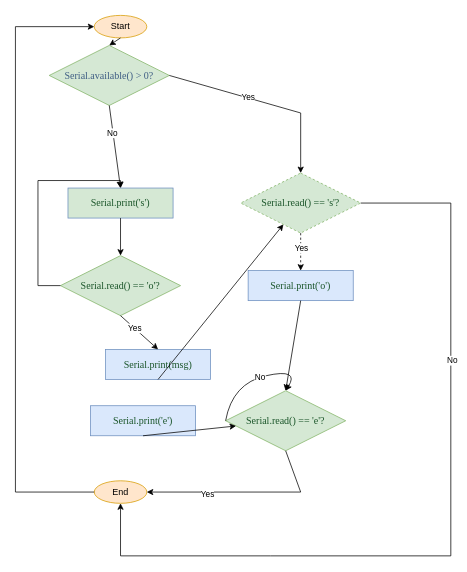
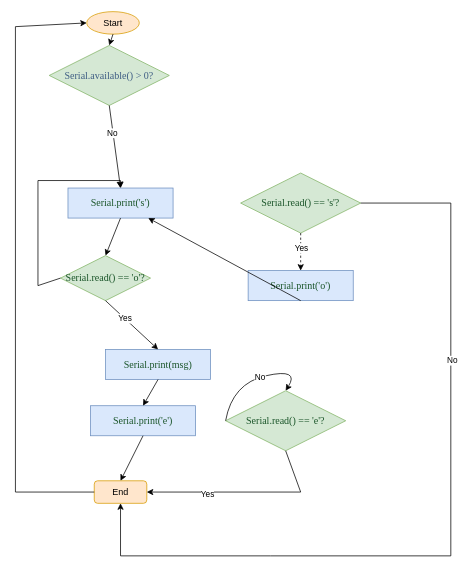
- <mxCell id="2" value="Start" style="ellipse;whiteSpace=wrap;html=1;fillColor=#ffe6cc;strokeColor=#d79b00;fontColor=#000000;" parent="1" vertex="1"><mxGeometry x="125" y="20" width="70" height="30" as="geometry" /></mxCell>
+ <mxCell id="2" value="Start" style="ellipse;whiteSpace=wrap;html=1;fillColor=#ffe6cc;strokeColor=#d79b00;fontColor=#000000;" parent="1" vertex="1"><mxGeometry x="115" y="15" width="70" height="30" as="geometry" /></mxCell>
- <mxCell id="16" value="" style="endArrow=classic;html=1;rounded=0;entryX=0.5;entryY=0;entryDx=0;entryDy=0;exitX=1;exitY=0.5;exitDx=0;exitDy=0;" parent="1" source="3" target="15" edge="1"><mxGeometry width="50" height="50" relative="1" as="geometry"><mxPoint x="200" y="370" as="sourcePoint" /><mxPoint x="250" y="320" as="targetPoint" /><Array as="points"><mxPoint x="400" y="150" /></Array></mxGeometry></mxCell>
- <mxCell id="17" value="Yes" style="edgeLabel;html=1;align=center;verticalAlign=middle;resizable=0;points=[];" parent="16" vertex="1" connectable="0"><mxGeometry x="-0.175" y="1" relative="1" as="geometry"><mxPoint as="offset" /></mxGeometry></mxCell>
- <mxCell id="5" value="&lt;span style=&quot;font-family: &amp;#34;lt_regular&amp;#34; ; color: rgb(25 , 84 , 40) ; font-size: 10pt&quot;&gt;Serial.print('s')&lt;/span&gt;" style="rounded=0;whiteSpace=wrap;html=1;fillColor=#d5e8d4;strokeColor=#6c8ebf;" parent="1" vertex="1"><mxGeometry x="90" y="250" width="140" height="40" as="geometry" /></mxCell>
+ <mxCell id="5" value="&lt;span style=&quot;font-family: &amp;#34;lt_regular&amp;#34; ; color: rgb(25 , 84 , 40) ; font-size: 10pt&quot;&gt;Serial.print('s')&lt;/span&gt;" style="rounded=0;whiteSpace=wrap;html=1;fillColor=#dae8fc;strokeColor=#6c8ebf;" parent="1" vertex="1"><mxGeometry x="90" y="250" width="140" height="40" as="geometry" /></mxCell>
- <mxCell id="15" value="&lt;span style=&quot;font-family: &amp;#34;lt_regular&amp;#34; ; color: rgb(25 , 84 , 40) ; font-size: 10pt&quot;&gt;Serial.read() == 's'?&lt;/span&gt;" style="rhombus;whiteSpace=wrap;html=1;fillColor=#d5e8d4;strokeColor=#82b366;dashed=1;" parent="1" vertex="1"><mxGeometry x="320" y="230" width="160" height="80" as="geometry" /></mxCell>
+ <mxCell id="15" value="&lt;span style=&quot;font-family: &amp;#34;lt_regular&amp;#34; ; color: rgb(25 , 84 , 40) ; font-size: 10pt&quot;&gt;Serial.read() == 's'?&lt;/span&gt;" style="rhombus;whiteSpace=wrap;html=1;fillColor=#d5e8d4;strokeColor=#82b366;" parent="1" vertex="1"><mxGeometry x="320" y="230" width="160" height="80" as="geometry" /></mxCell>
- <mxCell id="8" value="&lt;span style=&quot;font-family: &amp;#34;lt_regular&amp;#34; ; color: rgb(25 , 84 , 40) ; font-size: 10pt&quot;&gt;Serial.read() == 'o'?&lt;/span&gt;" style="rhombus;whiteSpace=wrap;html=1;fillColor=#d5e8d4;strokeColor=#82b366;" parent="1" vertex="1"><mxGeometry x="80" y="340" width="160" height="80" as="geometry" /></mxCell>
+ <mxCell id="8" value="&lt;span style=&quot;font-family: &amp;#34;lt_regular&amp;#34; ; color: rgb(25 , 84 , 40) ; font-size: 10pt&quot;&gt;Serial.read() == 'o'?&lt;/span&gt;" style="rhombus;whiteSpace=wrap;html=1;fillColor=#d5e8d4;strokeColor=#82b366;" parent="1" vertex="1"><mxGeometry x="80" y="340" width="120" height="60" as="geometry" /></mxCell>
- <mxCell id="12" value="" style="endArrow=classic;html=1;rounded=0;exitX=0.5;exitY=1;exitDx=0;exitDy=0;" parent="1" source="10" target="15" edge="1"><mxGeometry width="50" height="50" relative="1" as="geometry"><mxPoint x="304" y="370" as="sourcePoint" /><mxPoint x="354" y="320" as="targetPoint" /></mxGeometry></mxCell>
+ <mxCell id="12" value="" style="endArrow=classic;html=1;rounded=0;exitX=0.5;exitY=1;exitDx=0;exitDy=0;entryX=0.5;entryY=0;entryDx=0;entryDy=0;" parent="1" source="10" target="11" edge="1"><mxGeometry width="50" height="50" relative="1" as="geometry"><mxPoint x="304" y="370" as="sourcePoint" /><mxPoint x="354" y="320" as="targetPoint" /></mxGeometry></mxCell>
- <mxCell id="22" value="" style="endArrow=classic;html=1;rounded=0;entryX=0.5;entryY=0;entryDx=0;entryDy=0;exitX=0.5;exitY=1;exitDx=0;exitDy=0;" parent="1" source="18" target="21" edge="1"><mxGeometry width="50" height="50" relative="1" as="geometry"><mxPoint x="200" y="370" as="sourcePoint" /><mxPoint x="250" y="320" as="targetPoint" /></mxGeometry></mxCell>
+ <mxCell id="22" value="" style="endArrow=classic;html=1;rounded=0;exitX=0.5;exitY=1;exitDx=0;exitDy=0;" parent="1" source="18" target="5" edge="1"><mxGeometry width="50" height="50" relative="1" as="geometry"><mxPoint x="200" y="370" as="sourcePoint" /><mxPoint x="250" y="320" as="targetPoint" /></mxGeometry></mxCell>
- <mxCell id="24" value="" style="endArrow=classic;html=1;rounded=0;exitX=0.5;exitY=1;exitDx=0;exitDy=0;" parent="1" source="11" target="21" edge="1"><mxGeometry width="50" height="50" relative="1" as="geometry"><mxPoint x="200" y="480" as="sourcePoint" /><mxPoint x="250" y="430" as="targetPoint" /></mxGeometry></mxCell>
+ <mxCell id="24" value="" style="endArrow=classic;html=1;rounded=0;entryX=0.5;entryY=0;entryDx=0;entryDy=0;exitX=0.5;exitY=1;exitDx=0;exitDy=0;" parent="1" source="11" target="23" edge="1"><mxGeometry width="50" height="50" relative="1" as="geometry"><mxPoint x="200" y="480" as="sourcePoint" /><mxPoint x="250" y="430" as="targetPoint" /></mxGeometry></mxCell>
- <mxCell id="23" value="End" style="ellipse;whiteSpace=wrap;html=1;fillColor=#ffe6cc;strokeColor=#d79b00;fontColor=#000000;" parent="1" vertex="1"><mxGeometry x="125" y="640" width="70" height="30" as="geometry" /></mxCell>
+ <mxCell id="23" value="End" style="whiteSpace=wrap;html=1;fillColor=#ffe6cc;strokeColor=#d79b00;fontColor=#000000;rounded=1;" parent="1" vertex="1"><mxGeometry x="125" y="640" width="70" height="30" as="geometry" /></mxCell>
